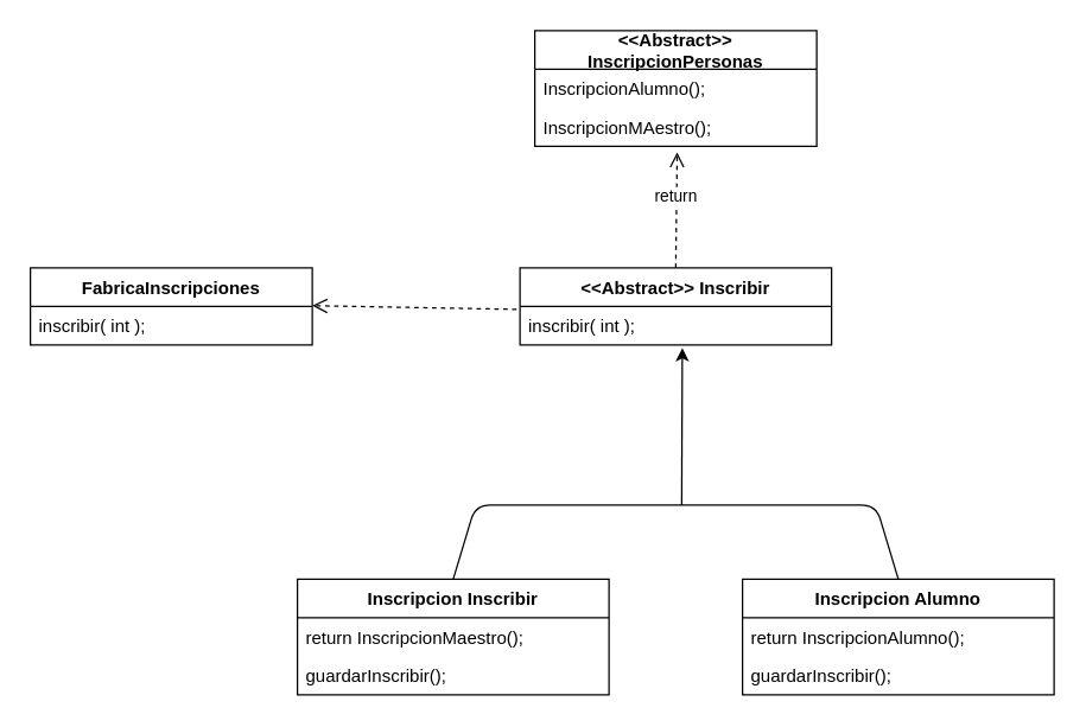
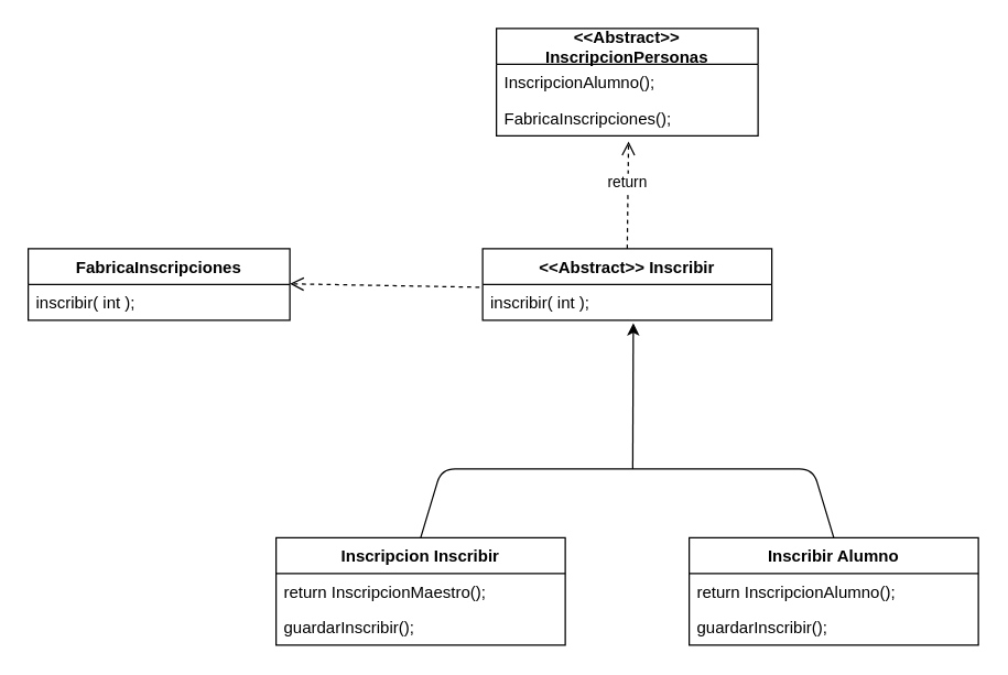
- <mxCell id="12" value="InscripcionMAestro();" style="text;strokeColor=none;fillColor=none;align=left;verticalAlign=top;spacingLeft=4;spacingRight=4;overflow=hidden;rotatable=0;points=[[0,0.5],[1,0.5]];portConstraint=eastwest;" vertex="1" parent="10"><mxGeometry y="52" width="190" height="26" as="geometry" /></mxCell>
+ <mxCell id="12" value="FabricaInscripciones();" style="text;strokeColor=none;fillColor=none;align=left;verticalAlign=top;spacingLeft=4;spacingRight=4;overflow=hidden;rotatable=0;points=[[0,0.5],[1,0.5]];portConstraint=eastwest;" vertex="1" parent="10"><mxGeometry y="52" width="190" height="26" as="geometry" /></mxCell>
- <mxCell id="16" value="Inscripcion Alumno" style="swimlane;fontStyle=1;childLayout=stackLayout;horizontal=1;startSize=26;fillColor=none;horizontalStack=0;resizeParent=1;resizeParentMax=0;resizeLast=0;collapsible=1;marginBottom=0;" vertex="1" parent="1"><mxGeometry x="500" y="390" width="210" height="78" as="geometry"><mxRectangle x="130" y="360" width="190" height="26" as="alternateBounds" /></mxGeometry></mxCell>
+ <mxCell id="16" value="Inscribir Alumno" style="swimlane;fontStyle=1;childLayout=stackLayout;horizontal=1;startSize=26;fillColor=none;horizontalStack=0;resizeParent=1;resizeParentMax=0;resizeLast=0;collapsible=1;marginBottom=0;" vertex="1" parent="1"><mxGeometry x="500" y="390" width="210" height="78" as="geometry"><mxRectangle x="130" y="360" width="190" height="26" as="alternateBounds" /></mxGeometry></mxCell>
